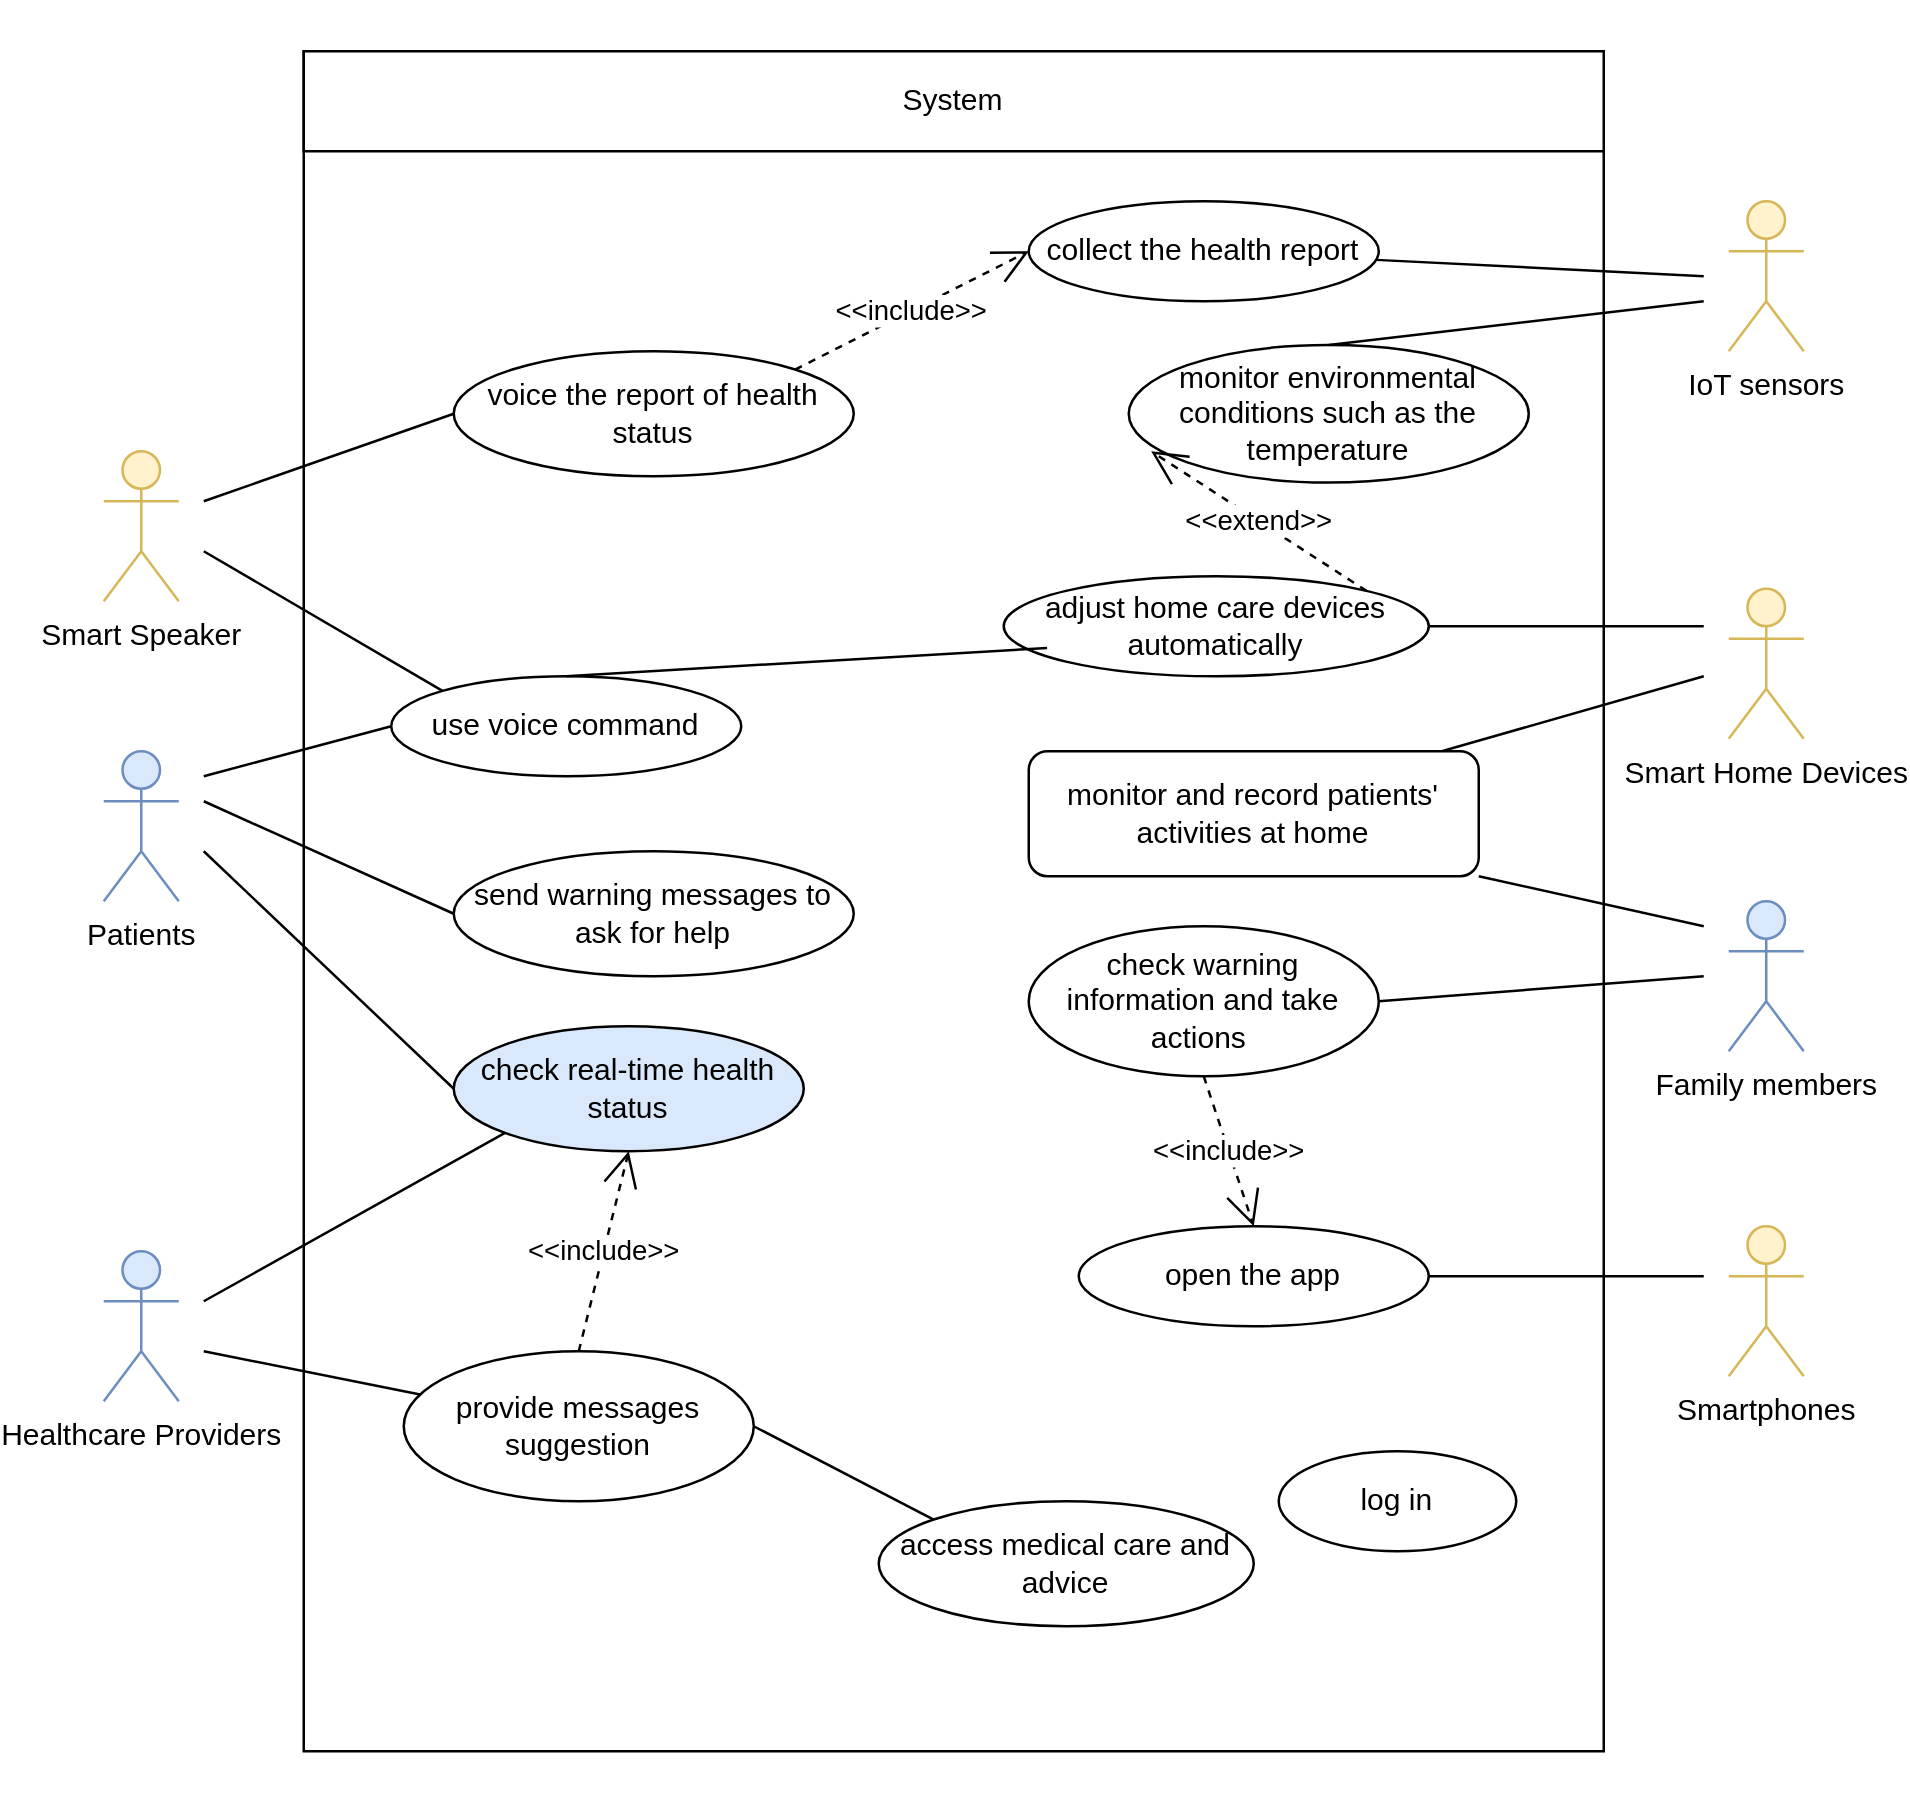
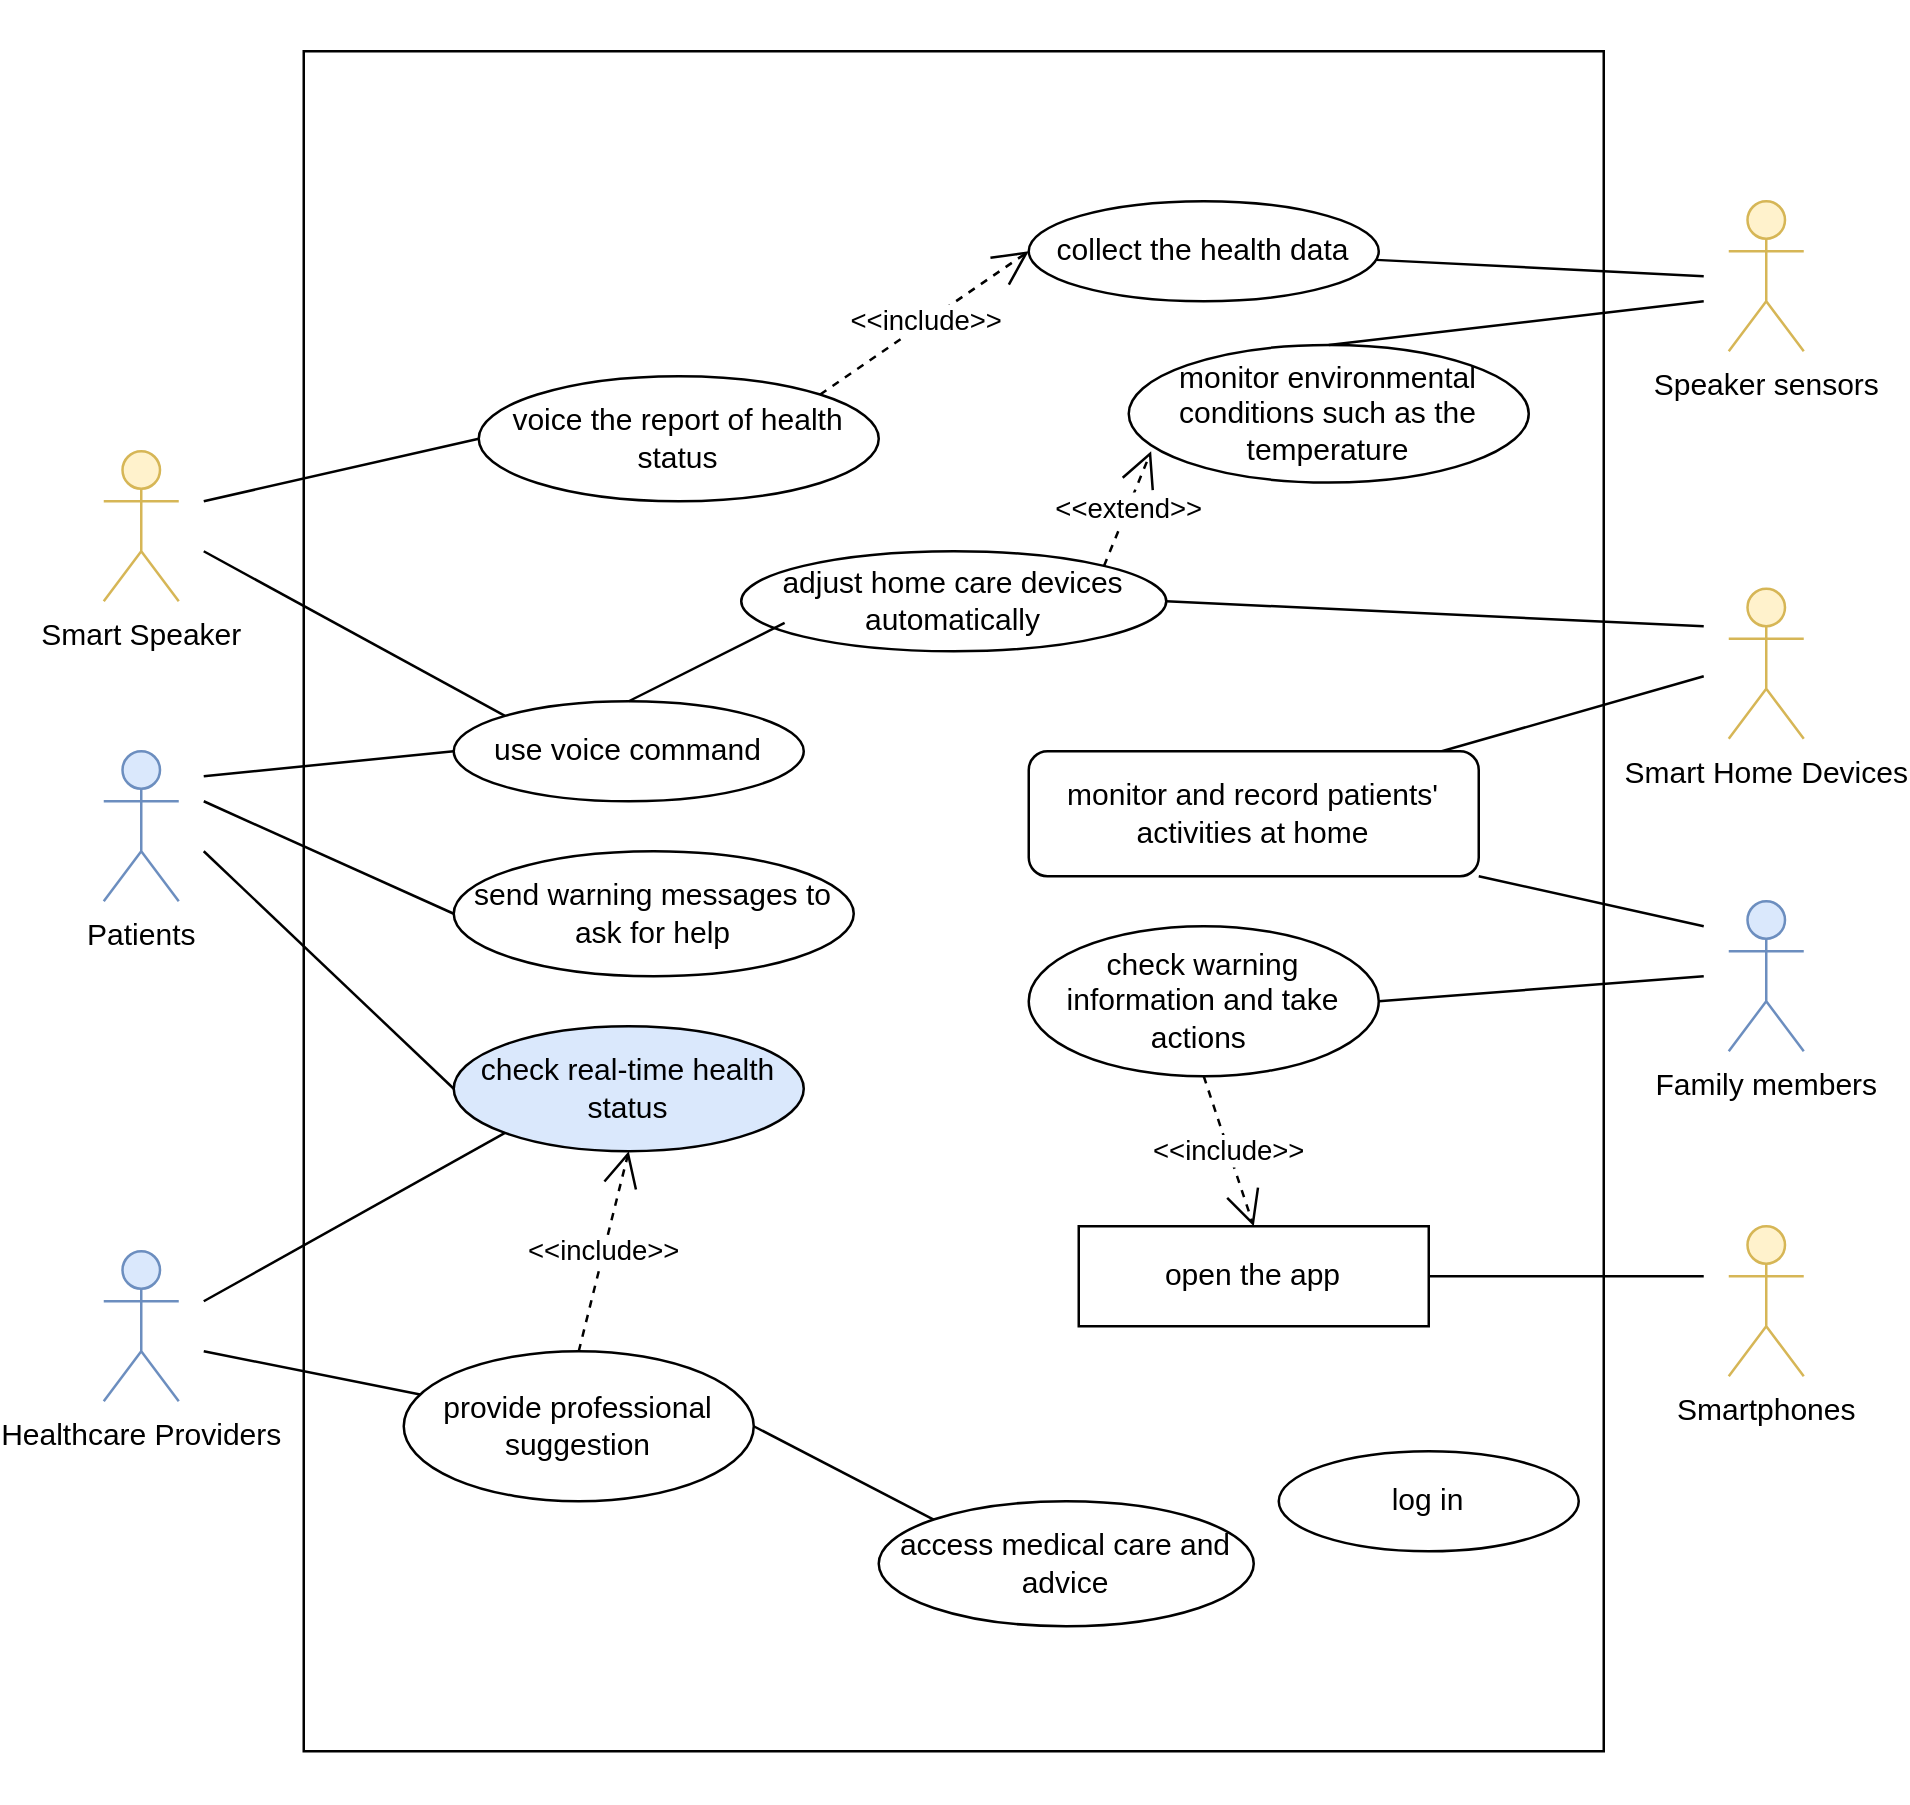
- <mxCell id="3" value="System" style="rounded=0;whiteSpace=wrap;html=1;" vertex="1" parent="1"><mxGeometry x="100" y="20" width="520" height="40" as="geometry" /></mxCell>
- <mxCell id="34" value="collect the health report" style="ellipse;whiteSpace=wrap;html=1;" vertex="1" parent="1"><mxGeometry x="390" width="140" height="40" as="geometry" y="80" /></mxCell>
+ <mxCell id="34" value="collect the health data" style="ellipse;whiteSpace=wrap;html=1;" vertex="1" parent="1"><mxGeometry x="390" width="140" height="40" as="geometry" y="80" /></mxCell>
- <mxCell id="31" value="IoT sensors" style="shape=umlActor;verticalLabelPosition=bottom;verticalAlign=top;html=1;fillColor=#fff2cc;strokeColor=#d6b656;" vertex="1" parent="1"><mxGeometry x="670" width="30" height="60" as="geometry" y="80" /></mxCell>
+ <mxCell id="31" value="Speaker sensors" style="shape=umlActor;verticalLabelPosition=bottom;verticalAlign=top;html=1;fillColor=#fff2cc;strokeColor=#d6b656;" vertex="1" parent="1"><mxGeometry x="670" width="30" height="60" as="geometry" y="80" /></mxCell>
- <mxCell id="14" value="voice the report of health status" style="ellipse;whiteSpace=wrap;html=1;" vertex="1" parent="1"><mxGeometry x="160" y="140" width="160" height="50" as="geometry" /></mxCell>
+ <mxCell id="14" value="voice the report of health status" style="ellipse;whiteSpace=wrap;html=1;" vertex="1" parent="1"><mxGeometry x="170" y="150" width="160" height="50" as="geometry" /></mxCell>
- <mxCell id="15" value="adjust home care devices automatically" style="ellipse;whiteSpace=wrap;html=1;" vertex="1" parent="1"><mxGeometry x="380" y="230" width="170" height="40" as="geometry" /></mxCell>
+ <mxCell id="15" value="adjust home care devices automatically" style="ellipse;whiteSpace=wrap;html=1;" vertex="1" parent="1"><mxGeometry x="275" y="220" width="170" height="40" as="geometry" /></mxCell>
- <mxCell id="6" value="use voice command" style="ellipse;whiteSpace=wrap;html=1;" vertex="1" parent="1"><mxGeometry x="135" y="270" width="140" height="40" as="geometry" /></mxCell>
+ <mxCell id="6" value="use voice command" style="ellipse;whiteSpace=wrap;html=1;" vertex="1" parent="1"><mxGeometry x="160" y="280" width="140" height="40" as="geometry" /></mxCell>
- <mxCell id="21" value="open the app" style="ellipse;whiteSpace=wrap;html=1;" vertex="1" parent="1"><mxGeometry x="410" y="490" width="140" height="40" as="geometry" /></mxCell>
+ <mxCell id="21" value="open the app" style="whiteSpace=wrap;html=1;rounded=0;" vertex="1" parent="1"><mxGeometry x="410" y="490" width="140" height="40" as="geometry" /></mxCell>
- <mxCell id="40" value="provide messages suggestion" style="ellipse;whiteSpace=wrap;html=1;" vertex="1" parent="1"><mxGeometry x="140" y="540" width="140" height="60" as="geometry" /></mxCell>
+ <mxCell id="40" value="provide professional suggestion" style="ellipse;whiteSpace=wrap;html=1;" vertex="1" parent="1"><mxGeometry x="140" y="540" width="140" height="60" as="geometry" /></mxCell>
- <mxCell id="23" value="log in" style="ellipse;whiteSpace=wrap;html=1;" vertex="1" parent="1"><mxGeometry x="490" y="580" width="95" height="40" as="geometry" /></mxCell>
+ <mxCell id="23" value="log in" style="ellipse;whiteSpace=wrap;html=1;" vertex="1" parent="1"><mxGeometry x="490" y="580" width="120" height="40" as="geometry" /></mxCell>
